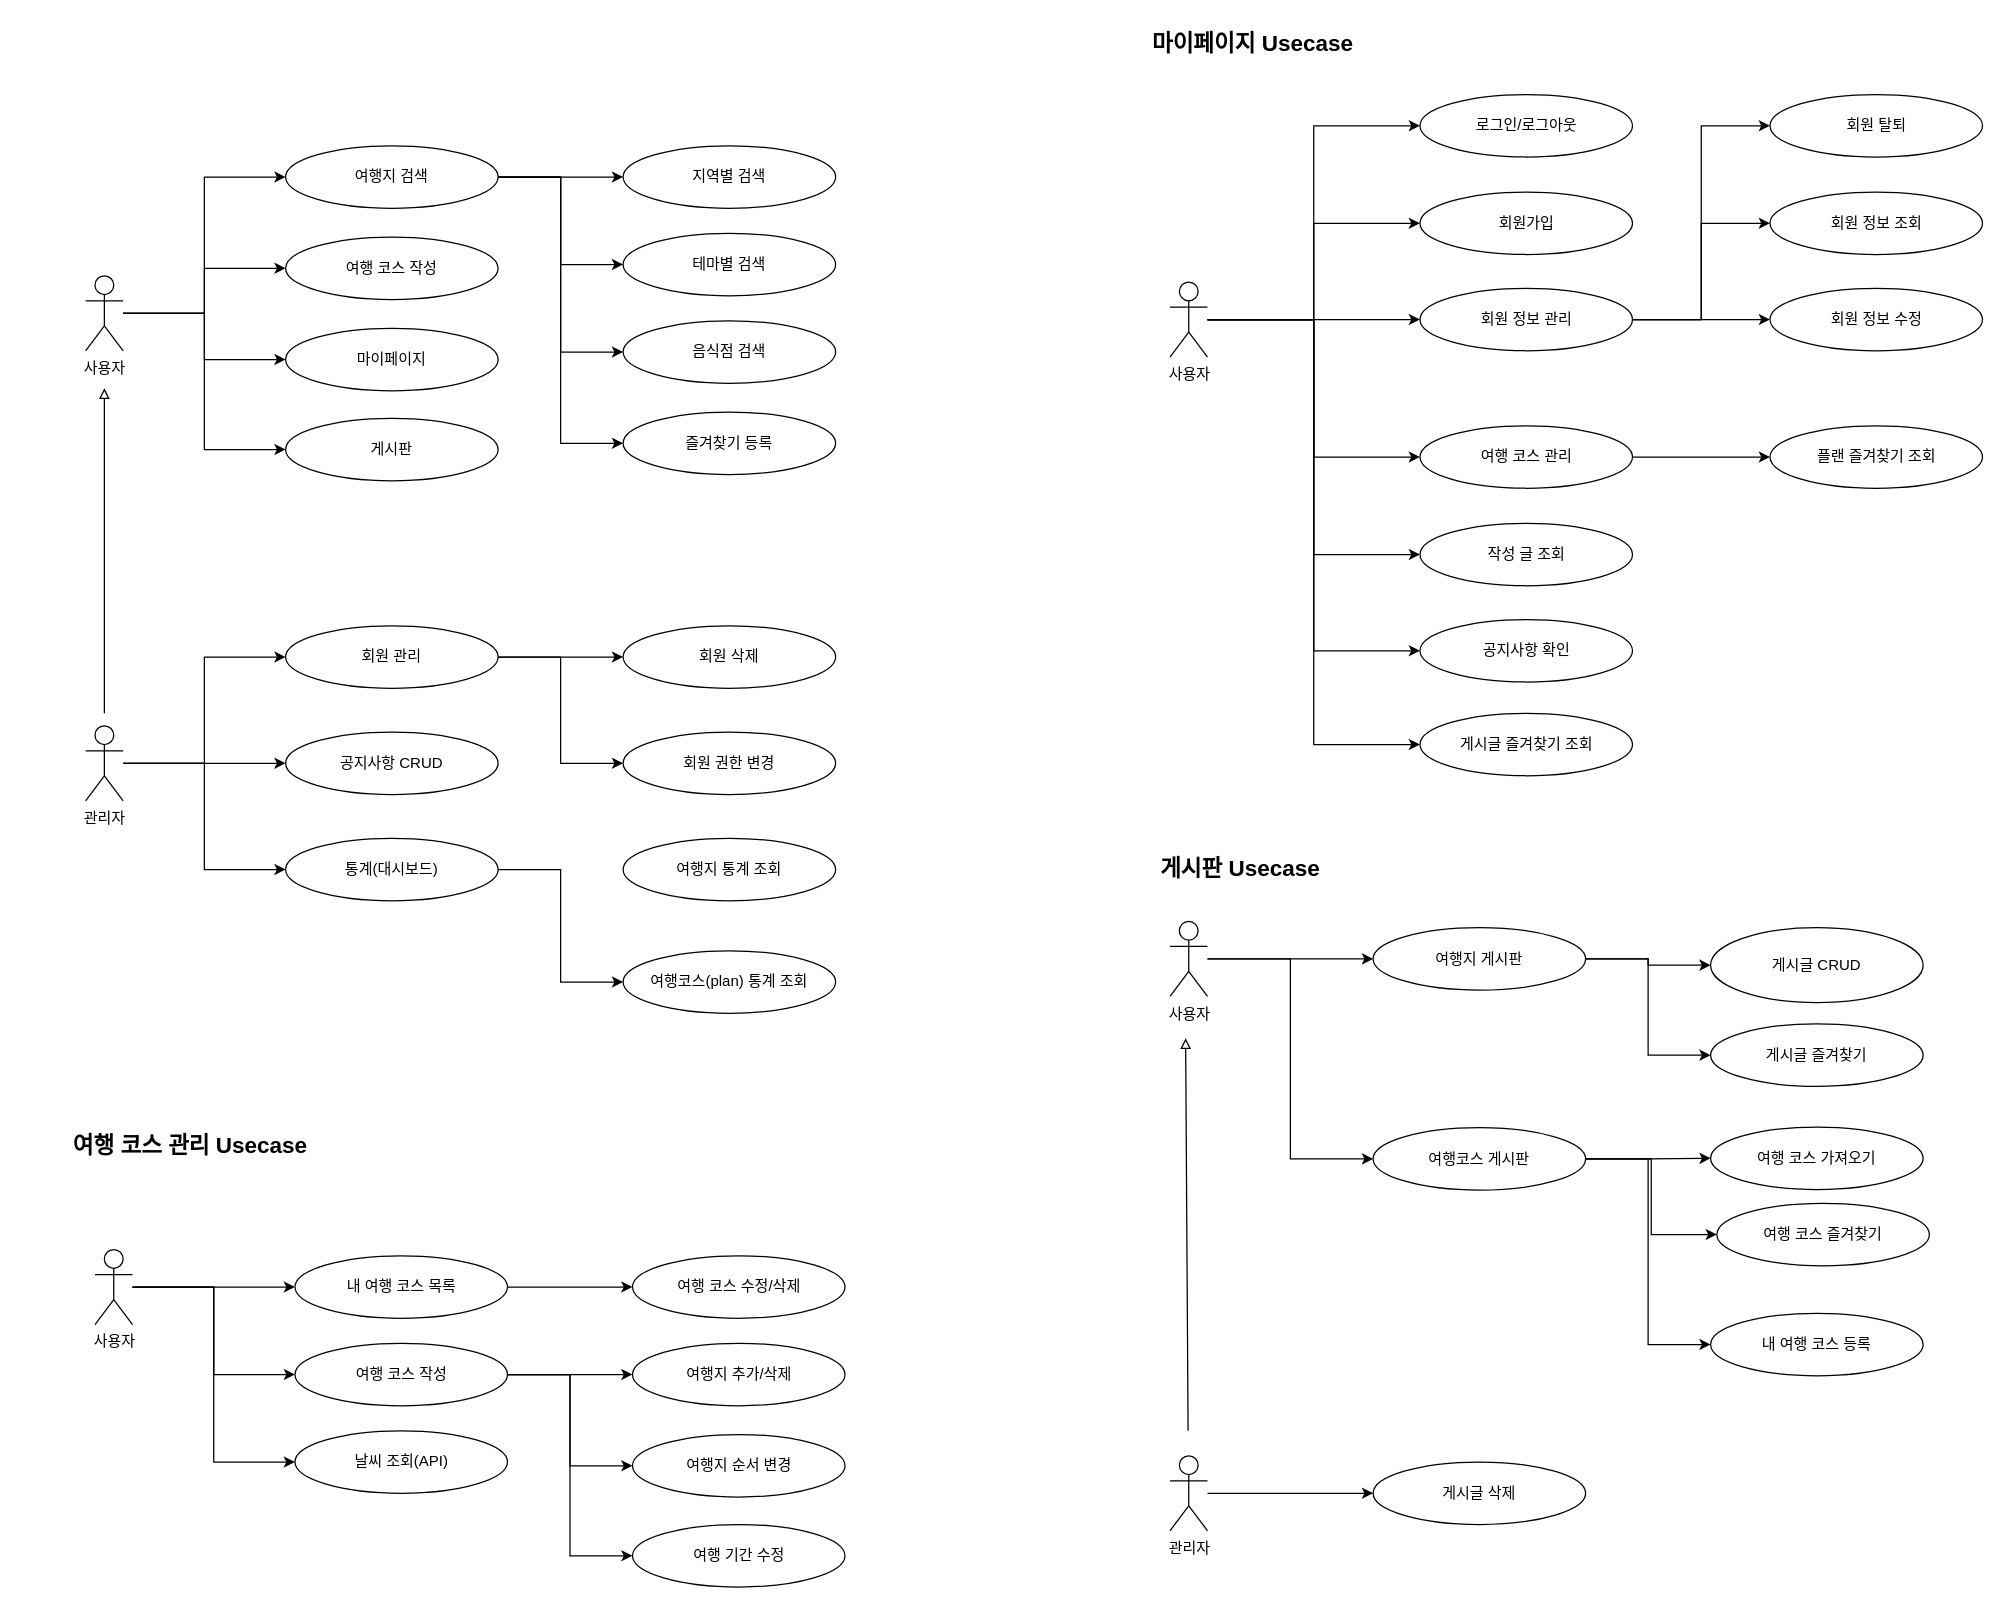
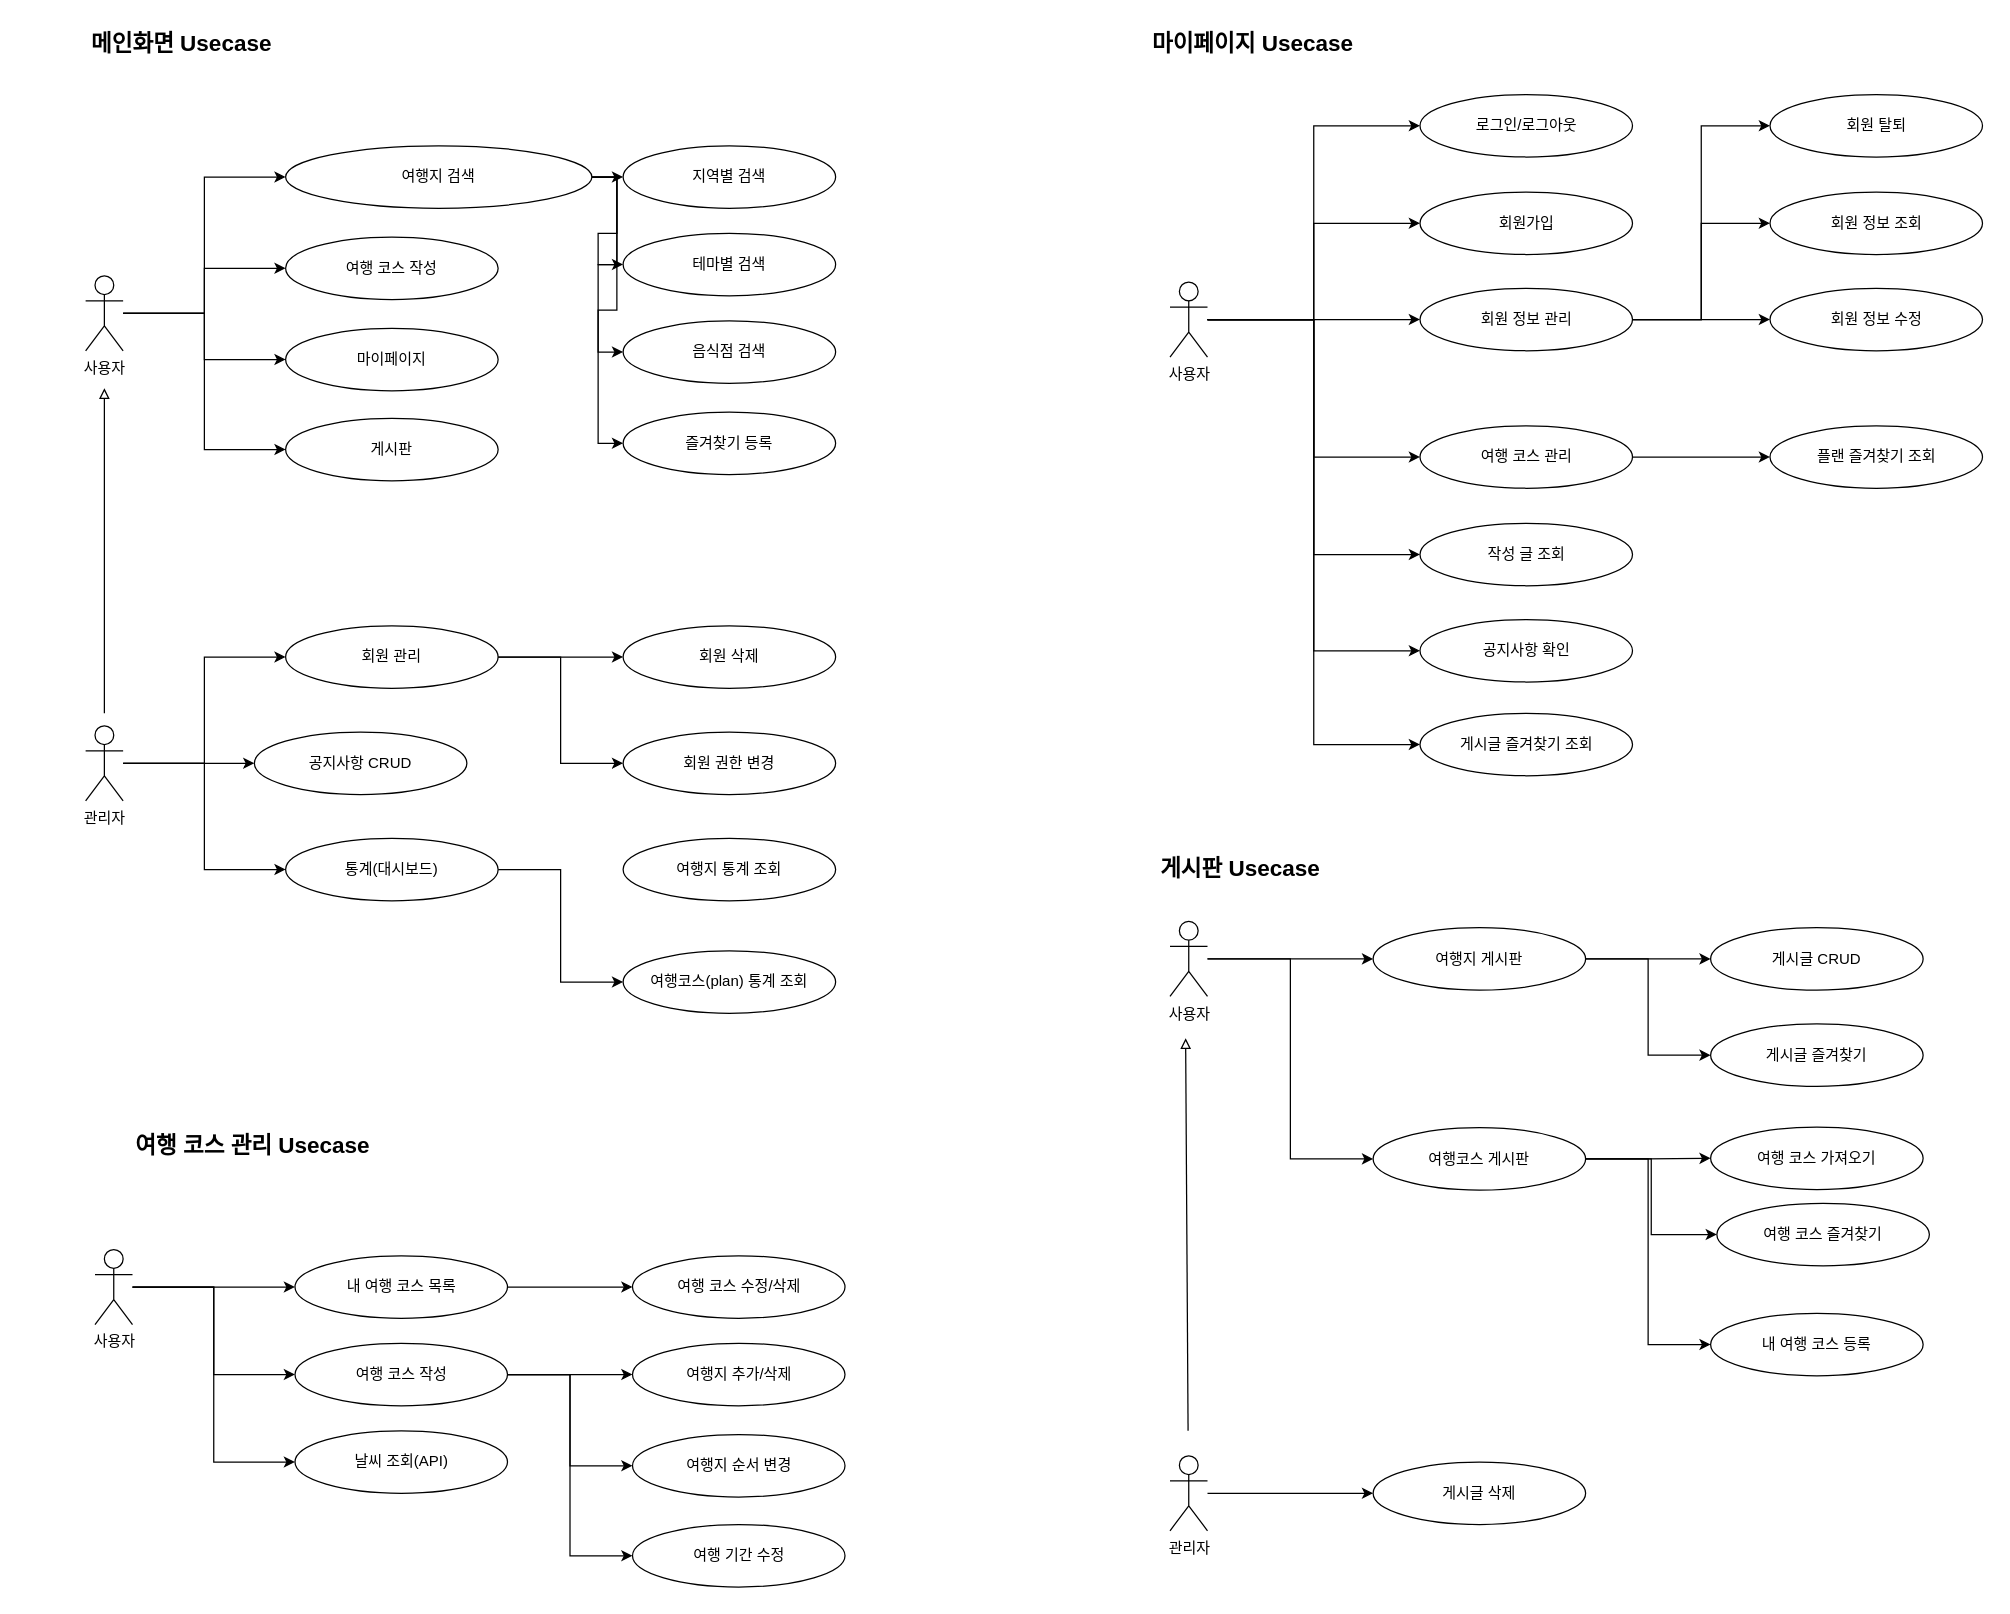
+ <mxCell id="13" value="&lt;b&gt;&lt;font style=&quot;font-size: 18px;&quot;&gt;메인화면 Usecase&lt;/font&gt;&lt;/b&gt;" style="text;html=1;align=center;verticalAlign=middle;whiteSpace=wrap;rounded=0;" parent="1" vertex="1"><mxGeometry x="20.5" y="20" width="247.5" height="30" as="geometry" /></mxCell>
- <mxCell id="11" value="여행지 검색" style="ellipse;whiteSpace=wrap;html=1;" parent="1" vertex="1"><mxGeometry x="228" y="116" width="170" height="50" as="geometry" /></mxCell>
+ <mxCell id="11" value="여행지 검색" style="ellipse;whiteSpace=wrap;html=1;" parent="1" vertex="1"><mxGeometry x="228" y="116" width="245" height="50" as="geometry" /></mxCell>
- <mxCell id="31" value="공지사항 CRUD" style="ellipse;whiteSpace=wrap;html=1;" parent="1" vertex="1"><mxGeometry x="228" y="585" width="170" height="50" as="geometry" /></mxCell>
+ <mxCell id="31" value="공지사항 CRUD" style="ellipse;whiteSpace=wrap;html=1;" parent="1" vertex="1"><mxGeometry x="203" y="585" width="170" height="50" as="geometry" /></mxCell>
- <mxCell id="68" value="게시글 CRUD" style="ellipse;whiteSpace=wrap;html=1;" parent="1" vertex="1"><mxGeometry x="1368" y="741.5" width="170" height="60" as="geometry" /></mxCell>
+ <mxCell id="68" value="게시글 CRUD" style="ellipse;whiteSpace=wrap;html=1;" parent="1" vertex="1"><mxGeometry x="1368" y="741.5" width="170" height="50" as="geometry" /></mxCell>
- <mxCell id="73" value="&lt;b&gt;&lt;font style=&quot;font-size: 18px;&quot;&gt;여행 코스 관리 Usecase&lt;/font&gt;&lt;/b&gt;" style="text;html=1;align=center;verticalAlign=middle;whiteSpace=wrap;rounded=0;" parent="1" vertex="1"><mxGeometry x="28" y="901" width="247.5" height="30" as="geometry" /></mxCell>
+ <mxCell id="73" value="&lt;b&gt;&lt;font style=&quot;font-size: 18px;&quot;&gt;여행 코스 관리 Usecase&lt;/font&gt;&lt;/b&gt;" style="text;html=1;align=center;verticalAlign=middle;whiteSpace=wrap;rounded=0;" parent="1" vertex="1"><mxGeometry x="78" y="901" width="247.5" height="30" as="geometry" /></mxCell>
